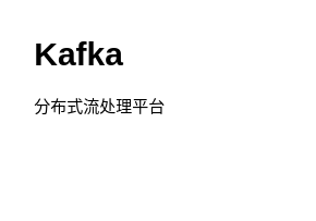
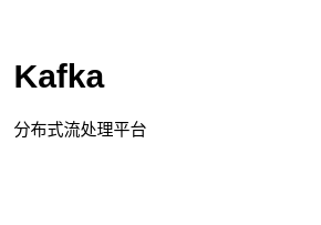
- <mxCell id="2" value="&lt;h1&gt;Kafka&lt;/h1&gt;&lt;p&gt;分布式流处理平台&lt;/p&gt;" style="text;html=1;strokeColor=none;fillColor=none;spacing=5;spacingTop=-20;whiteSpace=wrap;overflow=hidden;rounded=0;" vertex="1" parent="1"><mxGeometry x="20" y="20" width="190" height="120" as="geometry" /></mxCell>
+ <mxCell id="2" value="&lt;h1&gt;Kafka&lt;/h1&gt;&lt;p&gt;分布式流处理平台&lt;/p&gt;" style="text;html=1;strokeColor=none;fillColor=none;spacing=5;spacingTop=-20;whiteSpace=wrap;overflow=hidden;rounded=0;" vertex="1" parent="1"><mxGeometry x="5" y="35" width="190" height="120" as="geometry" /></mxCell>
